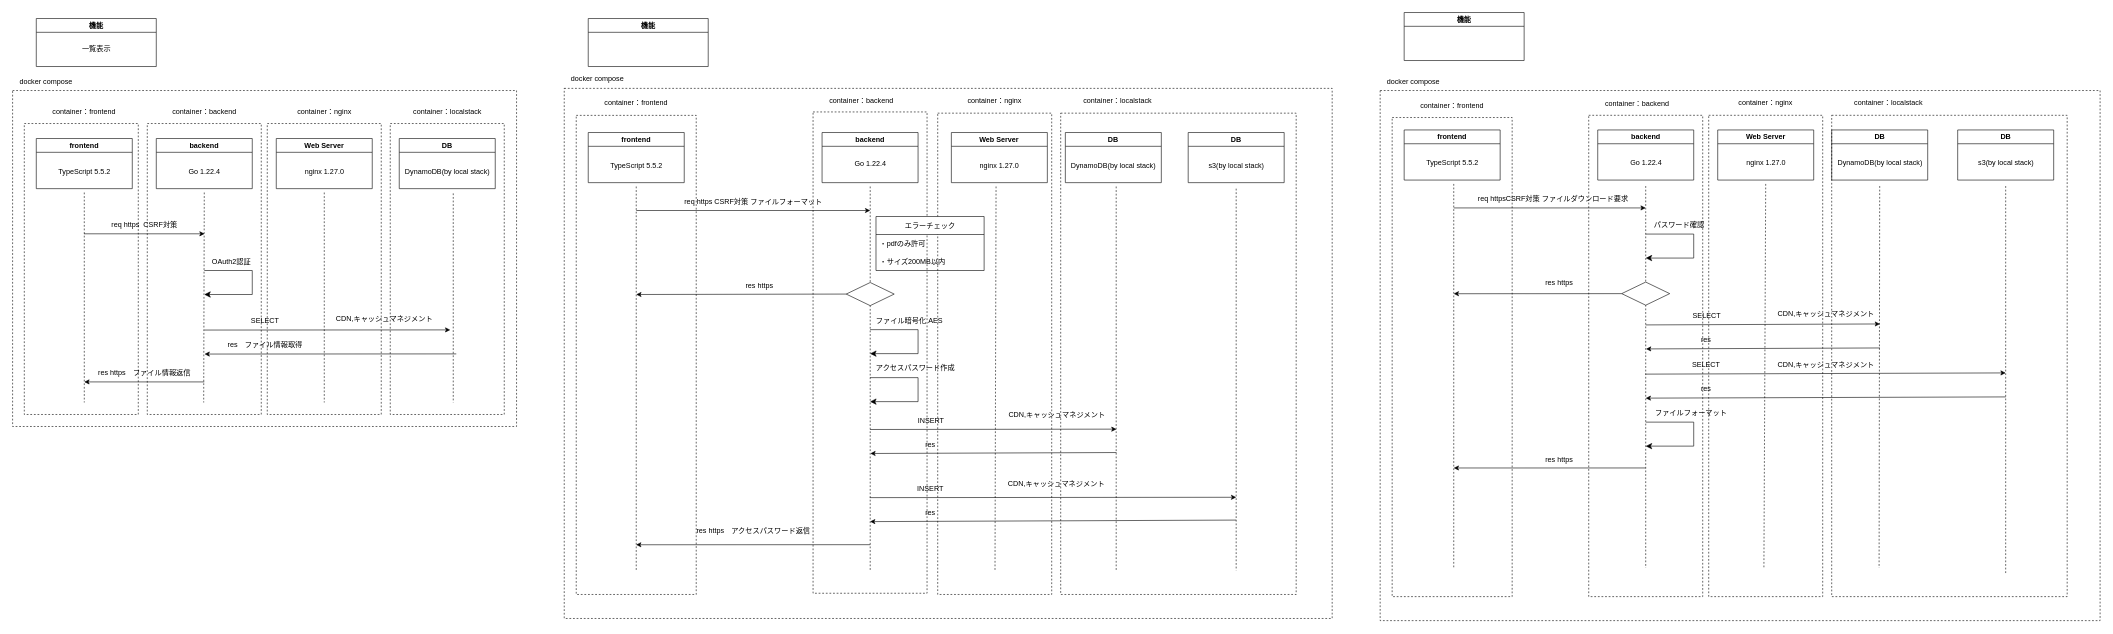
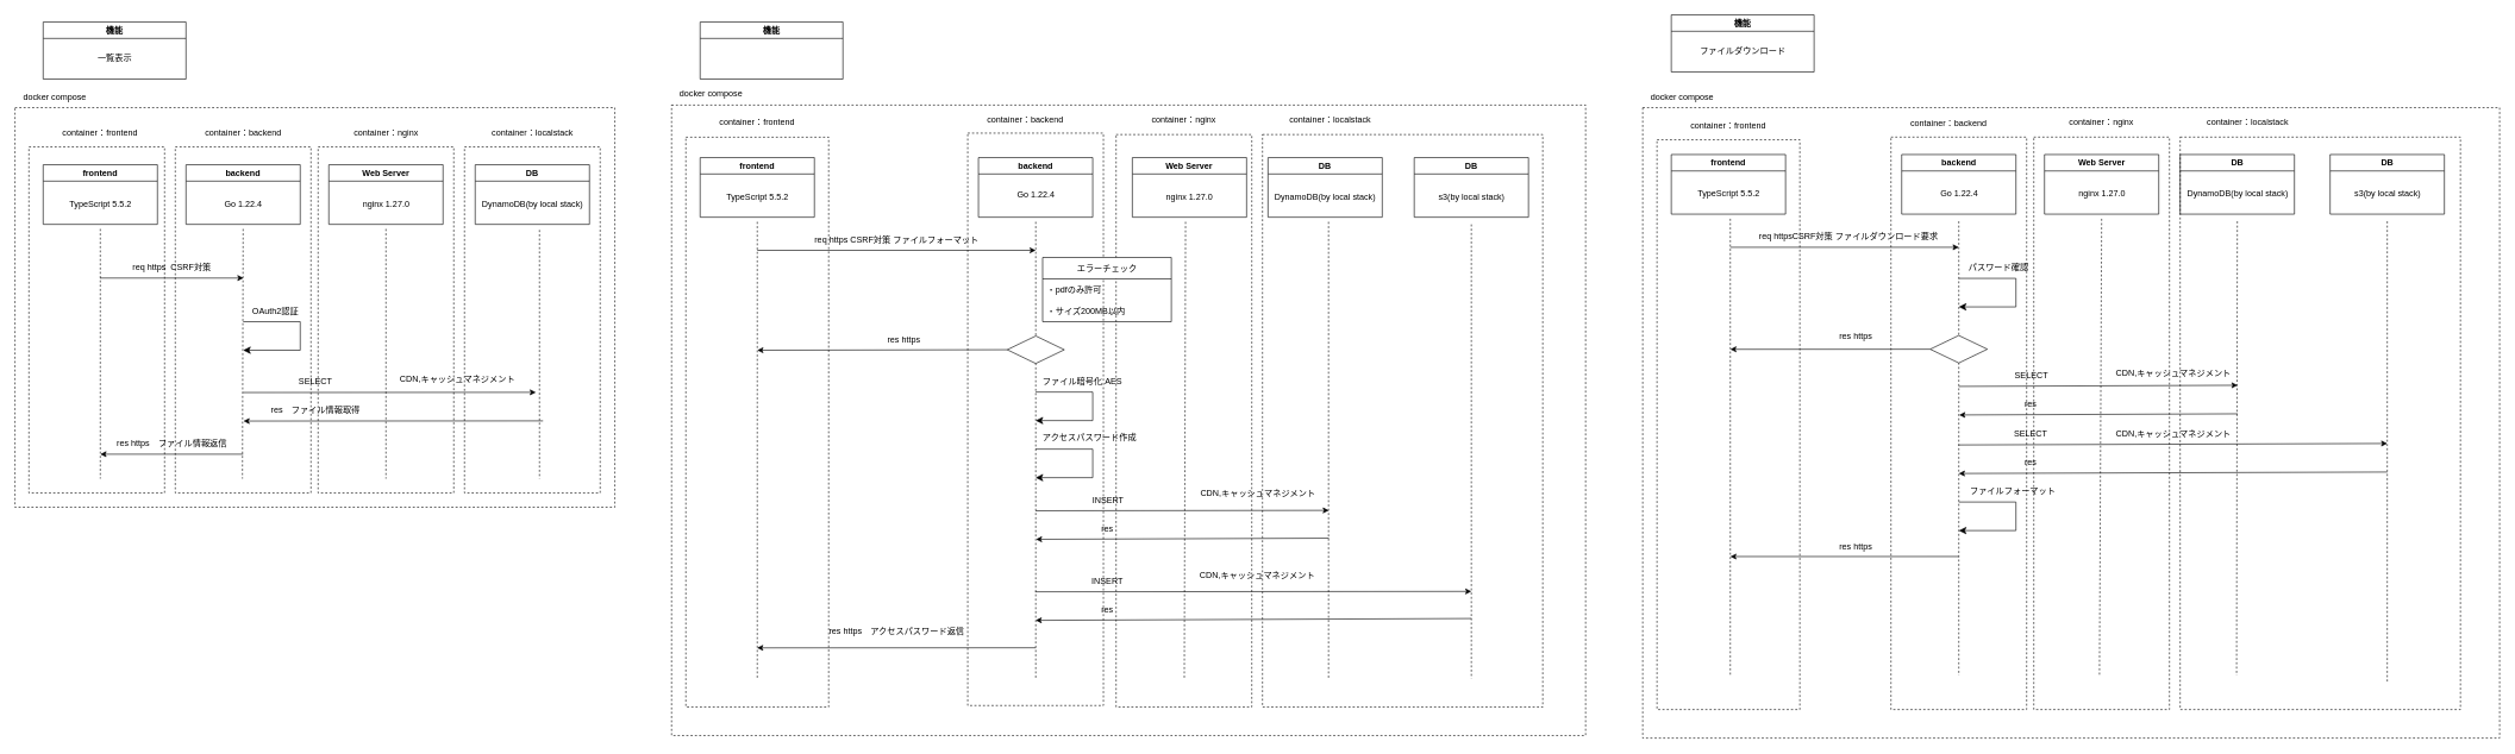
+ <mxCell id="49" value="ファイルダウンロード" style="text;html=1;align=center;verticalAlign=middle;resizable=0;points=[];autosize=1;strokeColor=none;fillColor=none;" vertex="1" parent="48"><mxGeometry x="30" y="35" width="140" height="30" as="geometry" /></mxCell>
